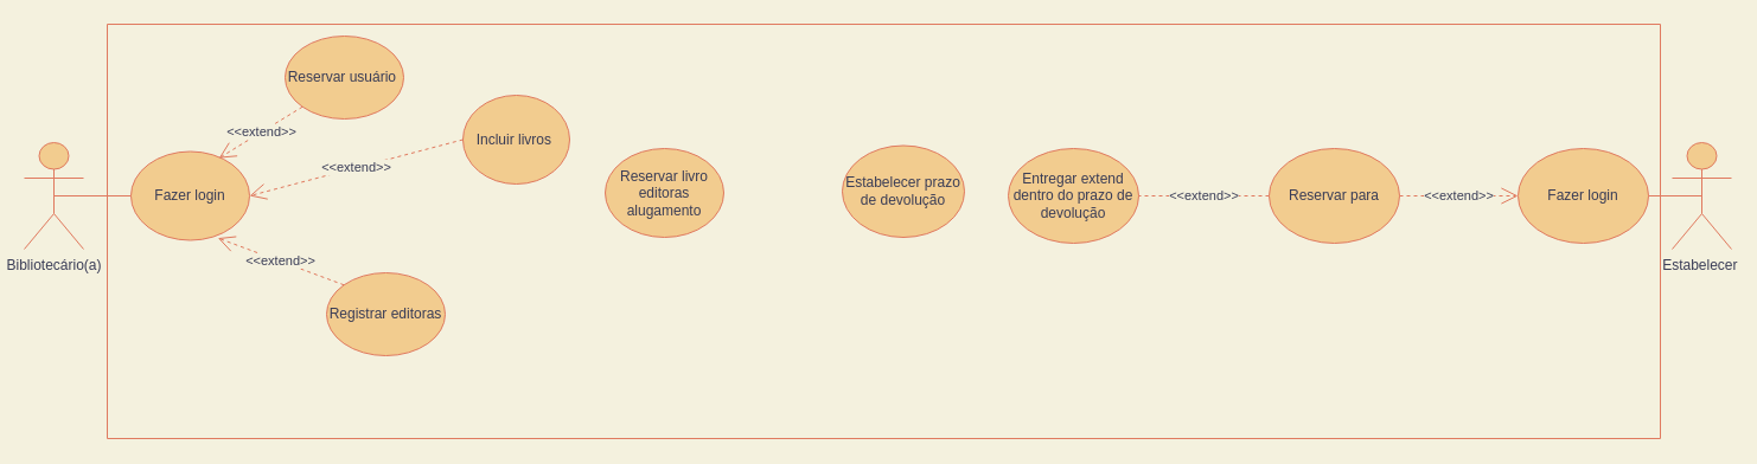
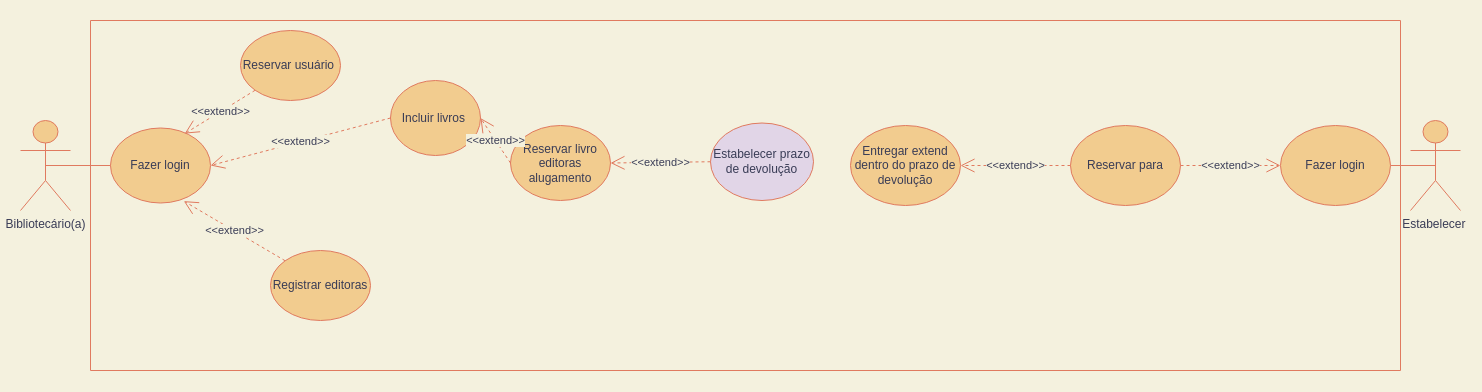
+ <mxCell id="10" value="&amp;lt;&amp;lt;extend&amp;gt;&amp;gt;" style="endArrow=open;endSize=12;dashed=1;html=1;rounded=0;verticalAlign=middle;exitX=0;exitY=0.5;exitDx=0;exitDy=0;entryX=1;entryY=0.5;entryDx=0;entryDy=0;labelBackgroundColor=#F4F1DE;strokeColor=#E07A5F;fontColor=#393C56;" edge="1" parent="1" source="7" target="5"><mxGeometry width="160" relative="1" as="geometry"><mxPoint x="360" y="230" as="sourcePoint" /><mxPoint x="230" y="230" as="targetPoint" /></mxGeometry></mxCell>
+ <mxCell id="11" value="&amp;lt;&amp;lt;extend&amp;gt;&amp;gt;" style="endArrow=open;endSize=12;dashed=1;html=1;rounded=0;verticalAlign=middle;exitX=0;exitY=0.5;exitDx=0;exitDy=0;entryX=1;entryY=0.5;entryDx=0;entryDy=0;labelBackgroundColor=#F4F1DE;strokeColor=#E07A5F;fontColor=#393C56;" edge="1" parent="1" source="8" target="7"><mxGeometry width="160" relative="1" as="geometry"><mxPoint x="550" y="220" as="sourcePoint" /><mxPoint x="420" y="220" as="targetPoint" /></mxGeometry></mxCell>
- <mxCell id="8" value="Estabelecer prazo de devolução" style="ellipse;whiteSpace=wrap;html=1;align=center;verticalAlign=middle;fillColor=#F2CC8F;strokeColor=#E07A5F;fontColor=#393C56;" vertex="1" parent="1"><mxGeometry x="710" y="122.5" width="103" height="77.5" as="geometry" /></mxCell>
+ <mxCell id="8" value="Estabelecer prazo de devolução" style="ellipse;whiteSpace=wrap;html=1;align=center;verticalAlign=middle;fillColor=#e1d5e7;strokeColor=#E07A5F;fontColor=#393C56;" vertex="1" parent="1"><mxGeometry x="710" y="122.5" width="103" height="77.5" as="geometry" /></mxCell>
- <mxCell id="18" value="&amp;lt;&amp;lt;extend&amp;gt;&amp;gt;" style="endArrow=none;endSize=12;dashed=1;html=1;rounded=0;verticalAlign=middle;exitX=0;exitY=0.5;exitDx=0;exitDy=0;entryX=1;entryY=0.5;entryDx=0;entryDy=0;labelBackgroundColor=#F4F1DE;strokeColor=#E07A5F;fontColor=#393C56;" edge="1" parent="1" source="16" target="17"><mxGeometry width="160" relative="1" as="geometry"><mxPoint x="1100" y="260" as="sourcePoint" /><mxPoint x="990" y="258.75" as="targetPoint" /></mxGeometry></mxCell>
+ <mxCell id="18" value="&amp;lt;&amp;lt;extend&amp;gt;&amp;gt;" style="endArrow=open;endSize=12;dashed=1;html=1;rounded=0;verticalAlign=middle;exitX=0;exitY=0.5;exitDx=0;exitDy=0;entryX=1;entryY=0.5;entryDx=0;entryDy=0;labelBackgroundColor=#F4F1DE;strokeColor=#E07A5F;fontColor=#393C56;" edge="1" parent="1" source="16" target="17"><mxGeometry width="160" relative="1" as="geometry"><mxPoint x="1100" y="260" as="sourcePoint" /><mxPoint x="990" y="258.75" as="targetPoint" /></mxGeometry></mxCell>
- <mxCell id="6" value="Registrar editoras" style="ellipse;whiteSpace=wrap;html=1;align=center;verticalAlign=middle;fillColor=#F2CC8F;strokeColor=#E07A5F;fontColor=#393C56;" vertex="1" parent="1"><mxGeometry x="275" y="230" width="100" height="70" as="geometry" /></mxCell>
+ <mxCell id="6" value="Registrar editoras" style="ellipse;whiteSpace=wrap;html=1;align=center;verticalAlign=middle;fillColor=#F2CC8F;strokeColor=#E07A5F;fontColor=#393C56;" vertex="1" parent="1"><mxGeometry x="270" y="250" width="100" height="70" as="geometry" /></mxCell>
